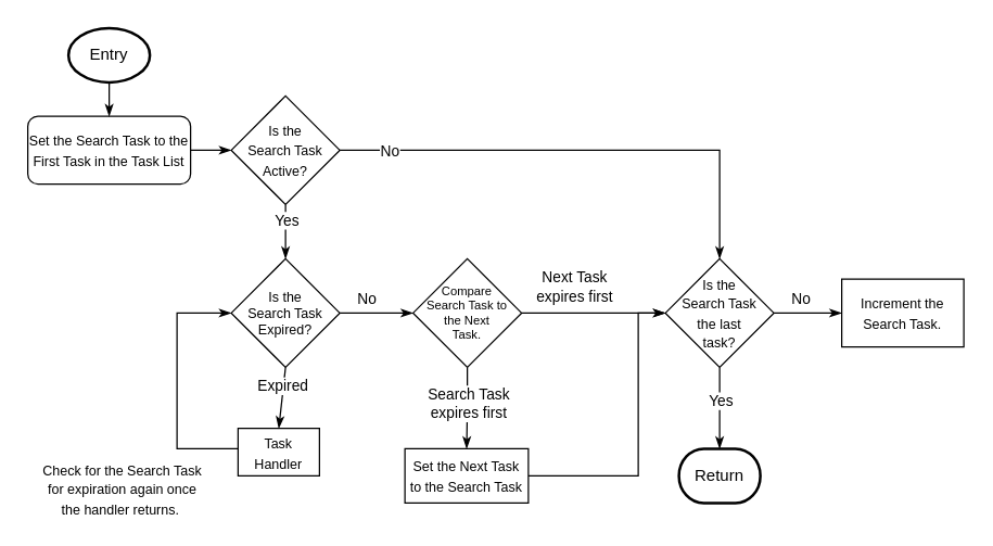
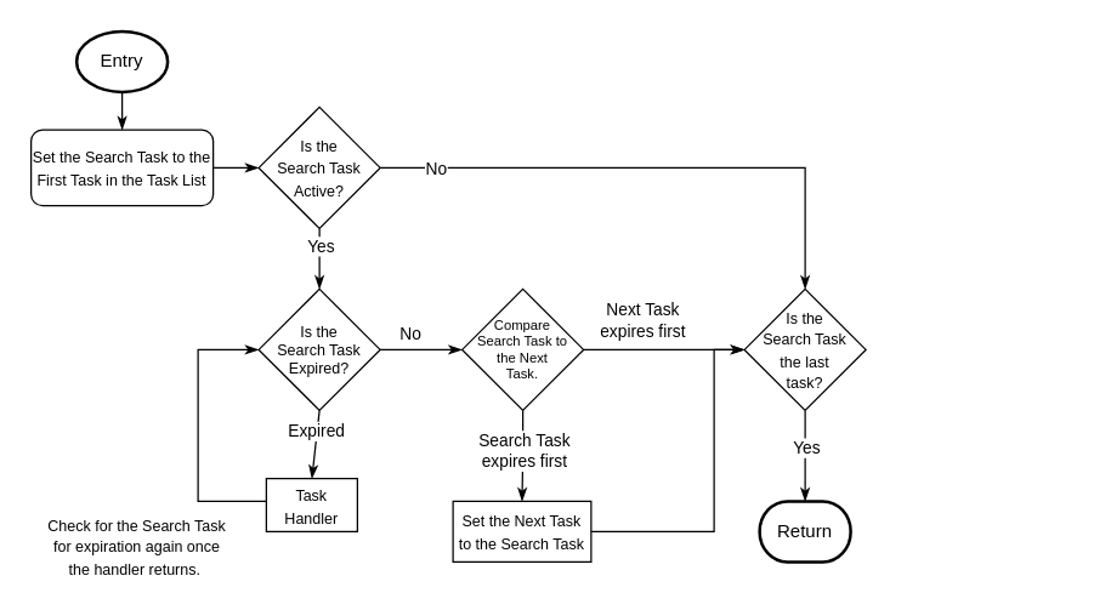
- <mxCell id="17" value="No" style="edgeStyle=orthogonalEdgeStyle;rounded=0;orthogonalLoop=1;jettySize=auto;html=1;entryX=0;entryY=0.5;entryDx=0;entryDy=0;endArrow=classicThin;endFill=1;" parent="1" source="20" target="15" edge="1"><mxGeometry x="-0.2" y="10" relative="1" as="geometry"><mxPoint as="offset" /></mxGeometry></mxCell>
- <mxCell id="15" value="&lt;span style=&quot;font-size: 10px;&quot;&gt;Increment the Search Task.&lt;/span&gt;" style="rounded=0;whiteSpace=wrap;html=1;" parent="1" vertex="1"><mxGeometry x="620" y="205" width="90" height="50" as="geometry" /></mxCell>
